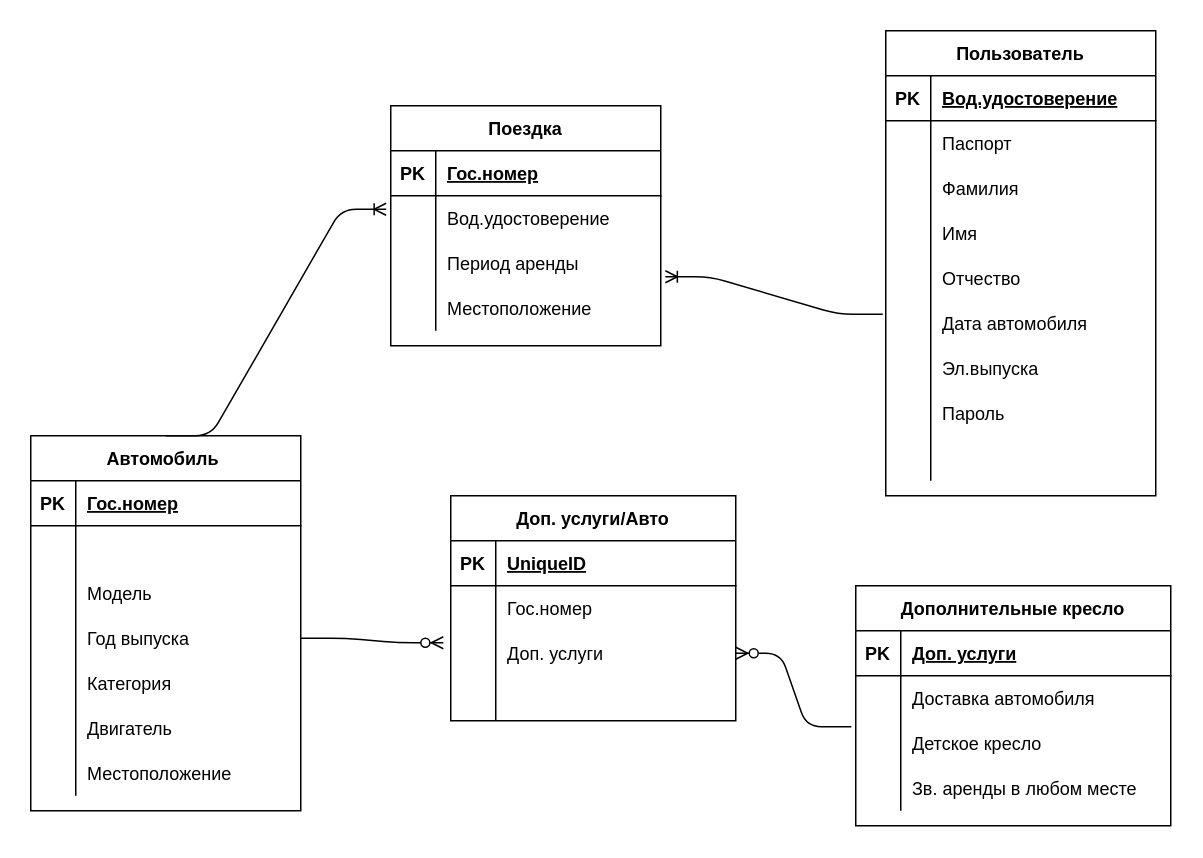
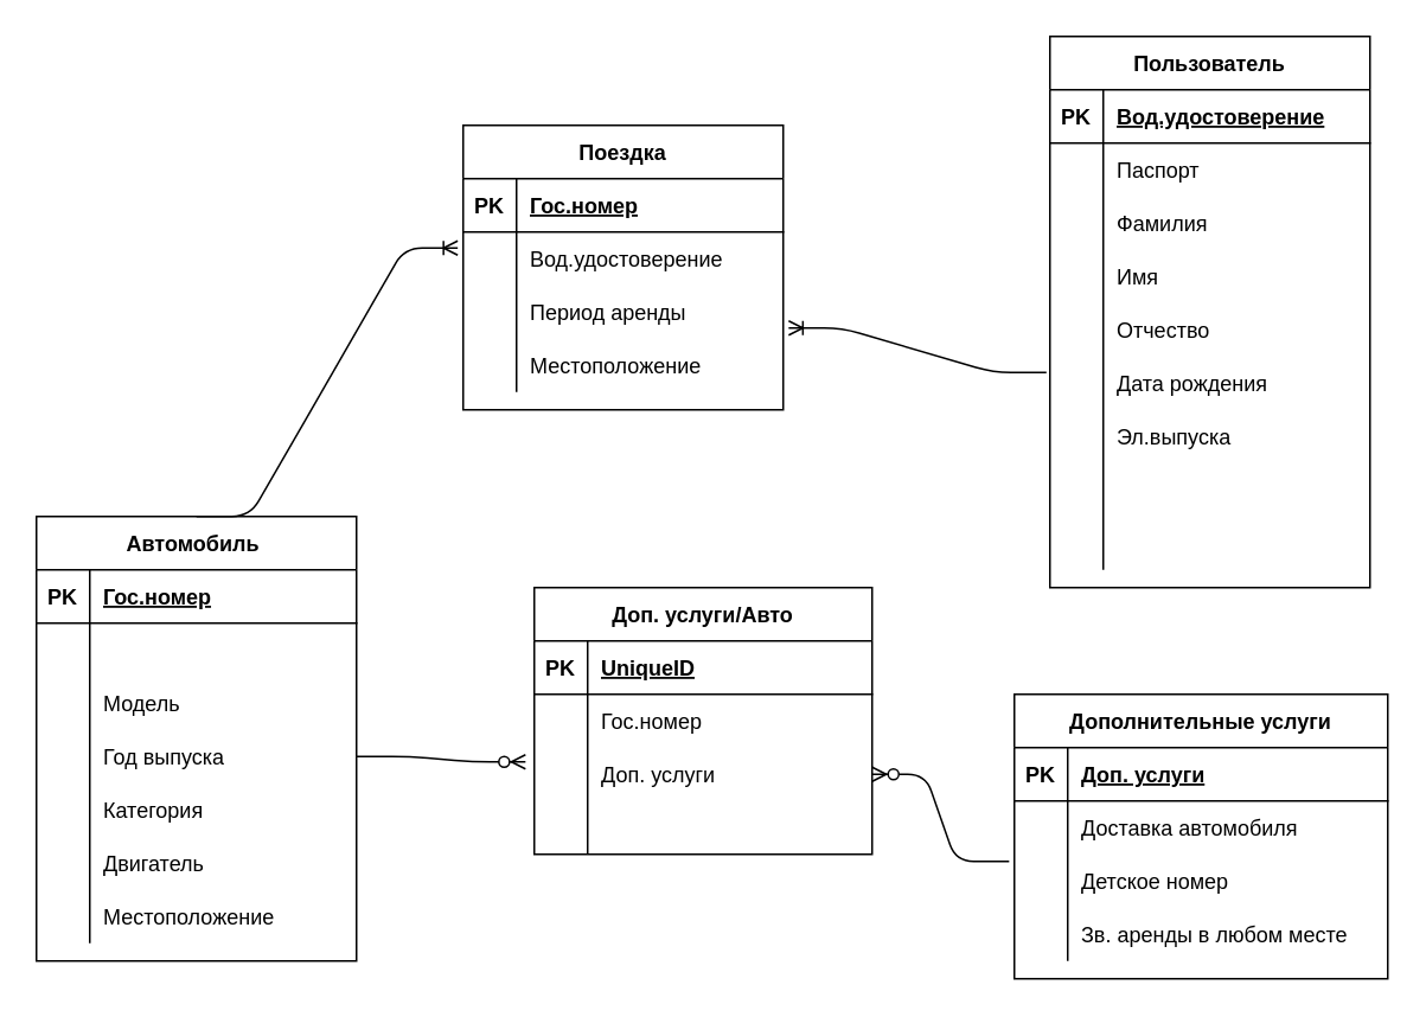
- <mxCell id="41" value="Дата автомобиля" style="shape=partialRectangle;connectable=0;fillColor=none;top=0;left=0;bottom=0;right=0;align=left;spacingLeft=6;overflow=hidden;" vertex="1" parent="39"><mxGeometry x="30" width="150" height="30" as="geometry" /></mxCell>
+ <mxCell id="41" value="Дата рождения" style="shape=partialRectangle;connectable=0;fillColor=none;top=0;left=0;bottom=0;right=0;align=left;spacingLeft=6;overflow=hidden;" vertex="1" parent="39"><mxGeometry x="30" width="150" height="30" as="geometry" /></mxCell>
- <mxCell id="47" value="Пароль" style="shape=partialRectangle;connectable=0;fillColor=none;top=0;left=0;bottom=0;right=0;align=left;spacingLeft=6;overflow=hidden;" vertex="1" parent="45"><mxGeometry x="30" width="150" height="30" as="geometry" /></mxCell>
- <mxCell id="66" value="Дополнительные кресло" style="shape=table;startSize=30;container=1;collapsible=1;childLayout=tableLayout;fixedRows=1;rowLines=0;fontStyle=1;align=center;resizeLast=1;" vertex="1" parent="1"><mxGeometry x="570" y="390" width="210" height="160" as="geometry" /></mxCell>
+ <mxCell id="66" value="Дополнительные услуги" style="shape=table;startSize=30;container=1;collapsible=1;childLayout=tableLayout;fixedRows=1;rowLines=0;fontStyle=1;align=center;resizeLast=1;" vertex="1" parent="1"><mxGeometry x="570" y="390" width="210" height="160" as="geometry" /></mxCell>
- <mxCell id="75" value="Детское кресло" style="shape=partialRectangle;connectable=0;fillColor=none;top=0;left=0;bottom=0;right=0;align=left;spacingLeft=6;overflow=hidden;" vertex="1" parent="73"><mxGeometry x="30" width="180" height="30" as="geometry" /></mxCell>
+ <mxCell id="75" value="Детское номер" style="shape=partialRectangle;connectable=0;fillColor=none;top=0;left=0;bottom=0;right=0;align=left;spacingLeft=6;overflow=hidden;" vertex="1" parent="73"><mxGeometry x="30" width="180" height="30" as="geometry" /></mxCell>
